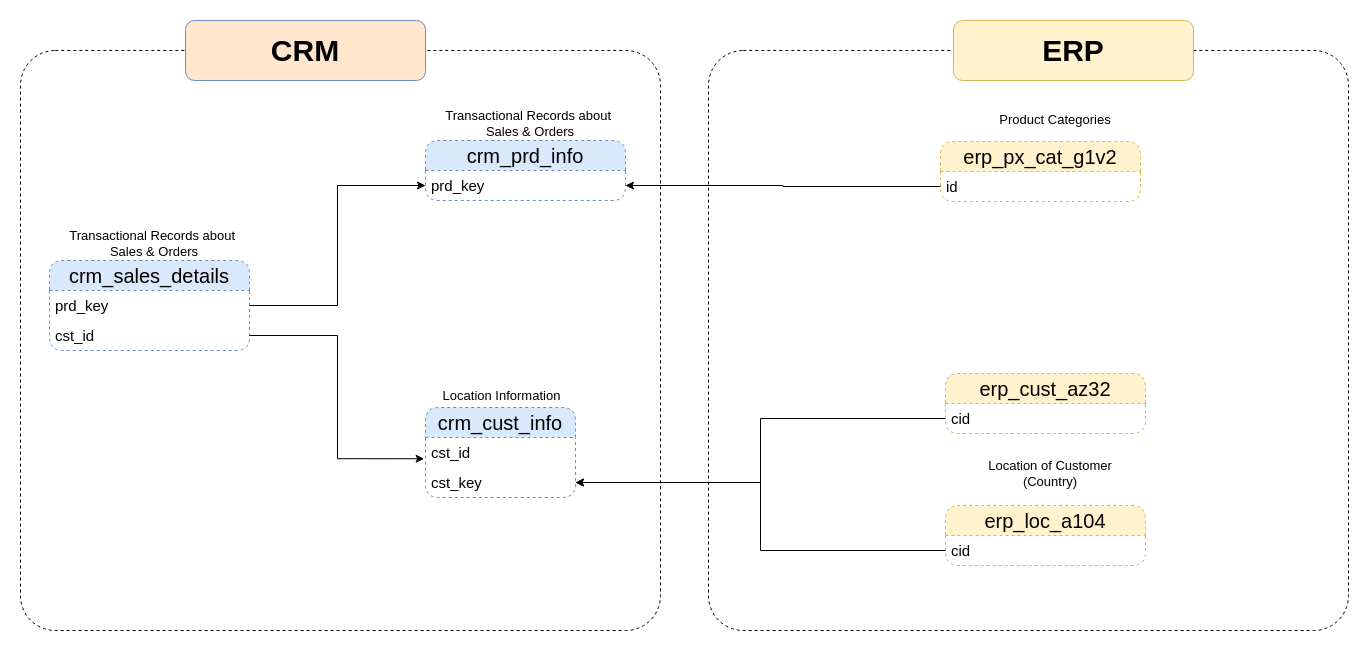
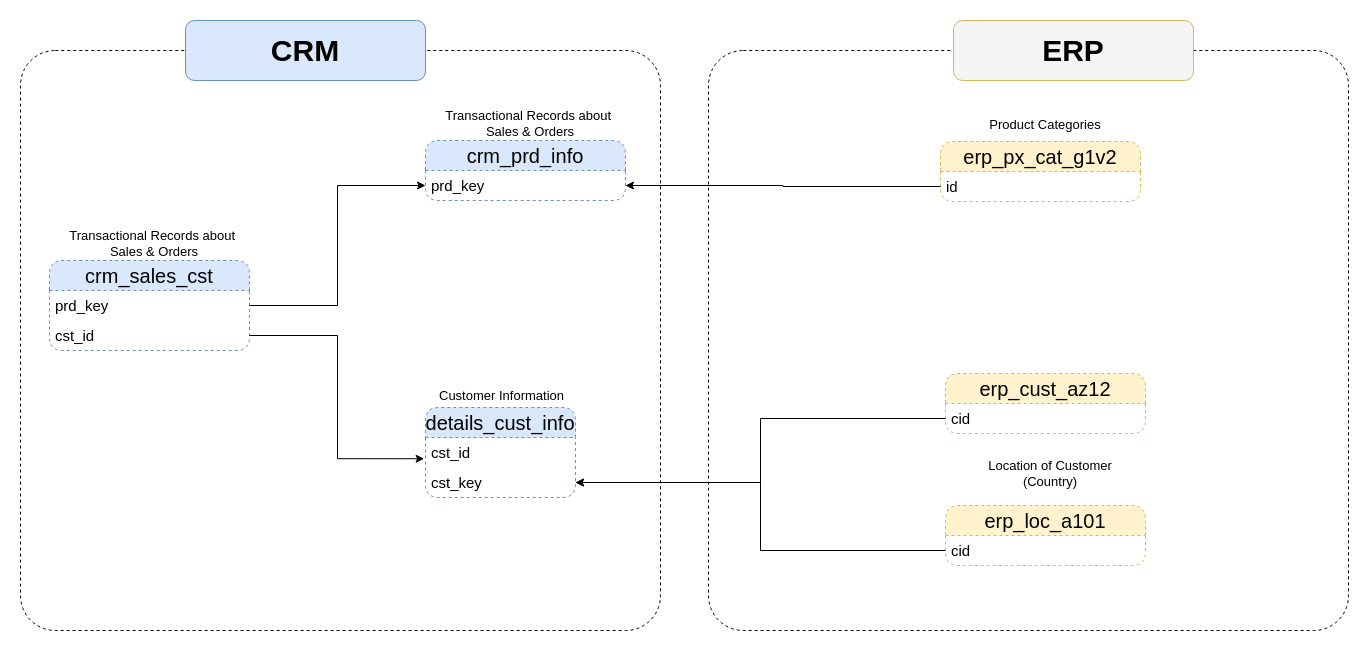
- <mxCell id="28" value="&lt;font style=&quot;font-size: 30px;&quot;&gt;&lt;b style=&quot;&quot;&gt;CRM&lt;/b&gt;&lt;/font&gt;" style="rounded=1;whiteSpace=wrap;html=1;fillColor=#ffe6cc;strokeColor=#6c8ebf;" parent="1" vertex="1"><mxGeometry x="185" y="20" width="240" height="60" as="geometry" /></mxCell>
+ <mxCell id="28" value="&lt;font style=&quot;font-size: 30px;&quot;&gt;&lt;b style=&quot;&quot;&gt;CRM&lt;/b&gt;&lt;/font&gt;" style="rounded=1;whiteSpace=wrap;html=1;fillColor=#dae8fc;strokeColor=#6c8ebf;" parent="1" vertex="1"><mxGeometry x="185" y="20" width="240" height="60" as="geometry" /></mxCell>
- <mxCell id="29" value="&lt;font style=&quot;font-size: 30px;&quot;&gt;&lt;b style=&quot;&quot;&gt;ERP&lt;/b&gt;&lt;/font&gt;" style="rounded=1;whiteSpace=wrap;html=1;fillColor=#fff2cc;strokeColor=#d6b656;" parent="1" vertex="1"><mxGeometry x="953" y="20" width="240" height="60" as="geometry" /></mxCell>
+ <mxCell id="29" value="&lt;font style=&quot;font-size: 30px;&quot;&gt;&lt;b style=&quot;&quot;&gt;ERP&lt;/b&gt;&lt;/font&gt;" style="rounded=1;whiteSpace=wrap;html=1;fillColor=#f5f5f5;strokeColor=#d6b656;" parent="1" vertex="1"><mxGeometry x="953" y="20" width="240" height="60" as="geometry" /></mxCell>
- <mxCell id="19" value="&lt;span style=&quot;font-size: 13px;&quot;&gt;Product Categories&lt;/span&gt;" style="text;html=1;align=center;verticalAlign=middle;whiteSpace=wrap;rounded=1;" parent="1" vertex="1"><mxGeometry x="960" y="106" width="190" height="26" as="geometry" /></mxCell>
+ <mxCell id="19" value="&lt;span style=&quot;font-size: 13px;&quot;&gt;Product Categories&lt;/span&gt;" style="text;html=1;align=center;verticalAlign=middle;whiteSpace=wrap;rounded=1;" parent="1" vertex="1"><mxGeometry x="950" y="111" width="190" height="26" as="geometry" /></mxCell>
- <mxCell id="7" value="&lt;font style=&quot;font-size: 20px;&quot;&gt;crm_sales_details&lt;/font&gt;" style="swimlane;fontStyle=0;childLayout=stackLayout;horizontal=1;startSize=30;horizontalStack=0;resizeParent=1;resizeParentMax=0;resizeLast=0;collapsible=1;marginBottom=0;whiteSpace=wrap;html=1;dashed=1;rounded=1;fillColor=#dae8fc;strokeColor=#6c8ebf;" parent="1" vertex="1"><mxGeometry x="49" y="260" width="200" height="90" as="geometry" /></mxCell>
+ <mxCell id="7" value="&lt;font style=&quot;font-size: 20px;&quot;&gt;crm_sales_cst&lt;/font&gt;" style="swimlane;fontStyle=0;childLayout=stackLayout;horizontal=1;startSize=30;horizontalStack=0;resizeParent=1;resizeParentMax=0;resizeLast=0;collapsible=1;marginBottom=0;whiteSpace=wrap;html=1;dashed=1;rounded=1;fillColor=#dae8fc;strokeColor=#6c8ebf;" parent="1" vertex="1"><mxGeometry x="49" y="260" width="200" height="90" as="geometry" /></mxCell>
- <mxCell id="20" value="&lt;font style=&quot;font-size: 20px;&quot;&gt;erp_cust_az32&lt;/font&gt;" style="swimlane;fontStyle=0;childLayout=stackLayout;horizontal=1;startSize=30;horizontalStack=0;resizeParent=1;resizeParentMax=0;resizeLast=0;collapsible=1;marginBottom=0;whiteSpace=wrap;html=1;dashed=1;rounded=1;fillColor=#fff2cc;strokeColor=#d6b656;" parent="1" vertex="1"><mxGeometry x="945" y="373" width="200" height="60" as="geometry" /></mxCell>
+ <mxCell id="20" value="&lt;font style=&quot;font-size: 20px;&quot;&gt;erp_cust_az12&lt;/font&gt;" style="swimlane;fontStyle=0;childLayout=stackLayout;horizontal=1;startSize=30;horizontalStack=0;resizeParent=1;resizeParentMax=0;resizeLast=0;collapsible=1;marginBottom=0;whiteSpace=wrap;html=1;dashed=1;rounded=1;fillColor=#fff2cc;strokeColor=#d6b656;" parent="1" vertex="1"><mxGeometry x="945" y="373" width="200" height="60" as="geometry" /></mxCell>
- <mxCell id="10" value="&lt;font style=&quot;font-size: 13px;&quot;&gt;Location Information&lt;/font&gt;" style="text;html=1;align=center;verticalAlign=middle;whiteSpace=wrap;rounded=0;" parent="1" vertex="1"><mxGeometry x="419" y="382" width="165" height="26" as="geometry" /></mxCell>
+ <mxCell id="10" value="&lt;font style=&quot;font-size: 13px;&quot;&gt;Customer Information&lt;/font&gt;" style="text;html=1;align=center;verticalAlign=middle;whiteSpace=wrap;rounded=0;" parent="1" vertex="1"><mxGeometry x="419" y="382" width="165" height="26" as="geometry" /></mxCell>
- <mxCell id="4" value="&lt;font style=&quot;font-size: 20px;&quot;&gt;crm_cust_info&lt;/font&gt;" style="swimlane;fontStyle=0;childLayout=stackLayout;horizontal=1;startSize=30;horizontalStack=0;resizeParent=1;resizeParentMax=0;resizeLast=0;collapsible=1;marginBottom=0;whiteSpace=wrap;html=1;dashed=1;rounded=1;fillColor=#dae8fc;strokeColor=#6c8ebf;" parent="1" vertex="1"><mxGeometry x="425" y="407" width="150" height="90" as="geometry" /></mxCell>
+ <mxCell id="4" value="&lt;font style=&quot;font-size: 20px;&quot;&gt;details_cust_info&lt;/font&gt;" style="swimlane;fontStyle=0;childLayout=stackLayout;horizontal=1;startSize=30;horizontalStack=0;resizeParent=1;resizeParentMax=0;resizeLast=0;collapsible=1;marginBottom=0;whiteSpace=wrap;html=1;dashed=1;rounded=1;fillColor=#dae8fc;strokeColor=#6c8ebf;" parent="1" vertex="1"><mxGeometry x="425" y="407" width="150" height="90" as="geometry" /></mxCell>
- <mxCell id="22" value="&lt;font style=&quot;font-size: 20px;&quot;&gt;erp_loc_a104&lt;/font&gt;" style="swimlane;fontStyle=0;childLayout=stackLayout;horizontal=1;startSize=30;horizontalStack=0;resizeParent=1;resizeParentMax=0;resizeLast=0;collapsible=1;marginBottom=0;whiteSpace=wrap;html=1;dashed=1;rounded=1;fillColor=#fff2cc;strokeColor=#d6b656;" parent="1" vertex="1"><mxGeometry x="945" y="505" width="200" height="60" as="geometry" /></mxCell>
+ <mxCell id="22" value="&lt;font style=&quot;font-size: 20px;&quot;&gt;erp_loc_a101&lt;/font&gt;" style="swimlane;fontStyle=0;childLayout=stackLayout;horizontal=1;startSize=30;horizontalStack=0;resizeParent=1;resizeParentMax=0;resizeLast=0;collapsible=1;marginBottom=0;whiteSpace=wrap;html=1;dashed=1;rounded=1;fillColor=#fff2cc;strokeColor=#d6b656;" parent="1" vertex="1"><mxGeometry x="945" y="505" width="200" height="60" as="geometry" /></mxCell>
